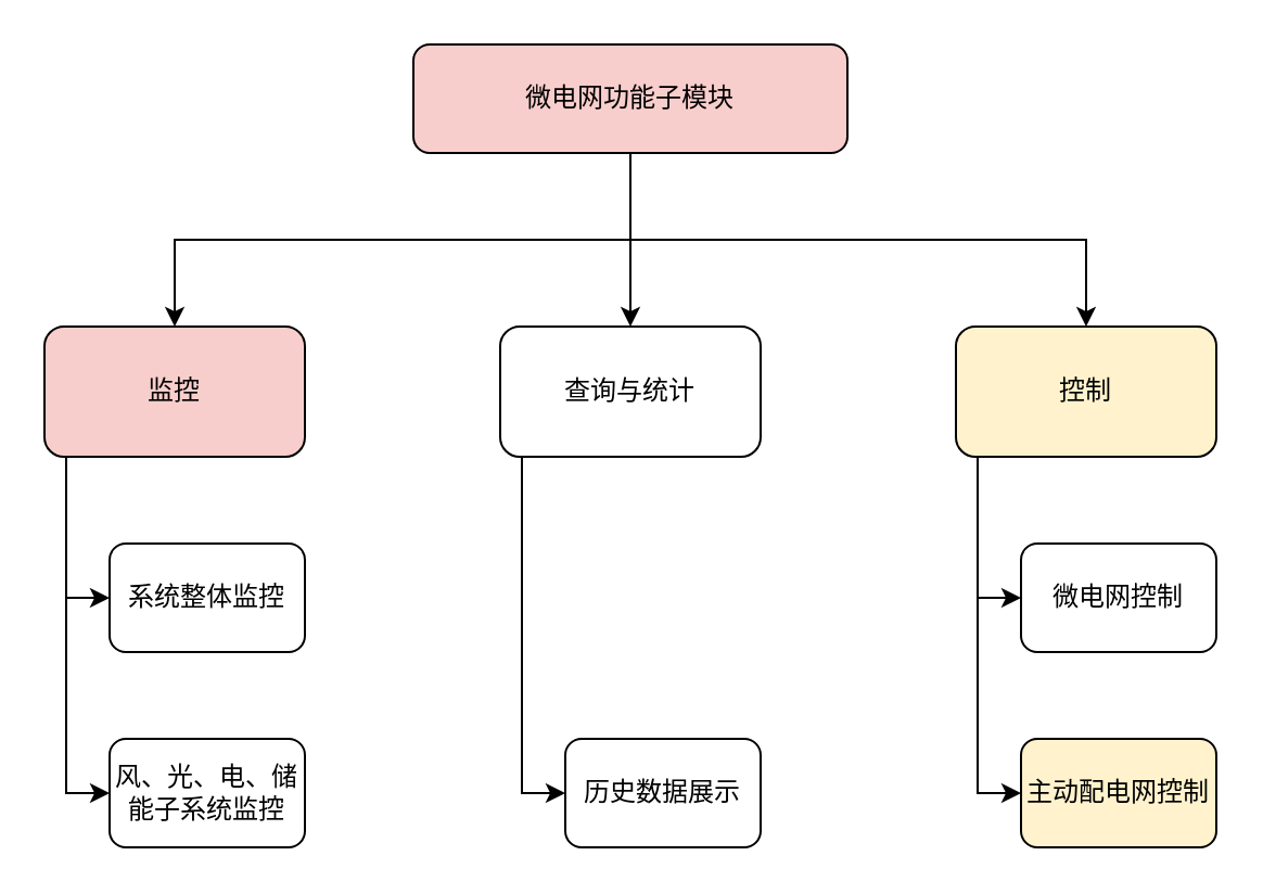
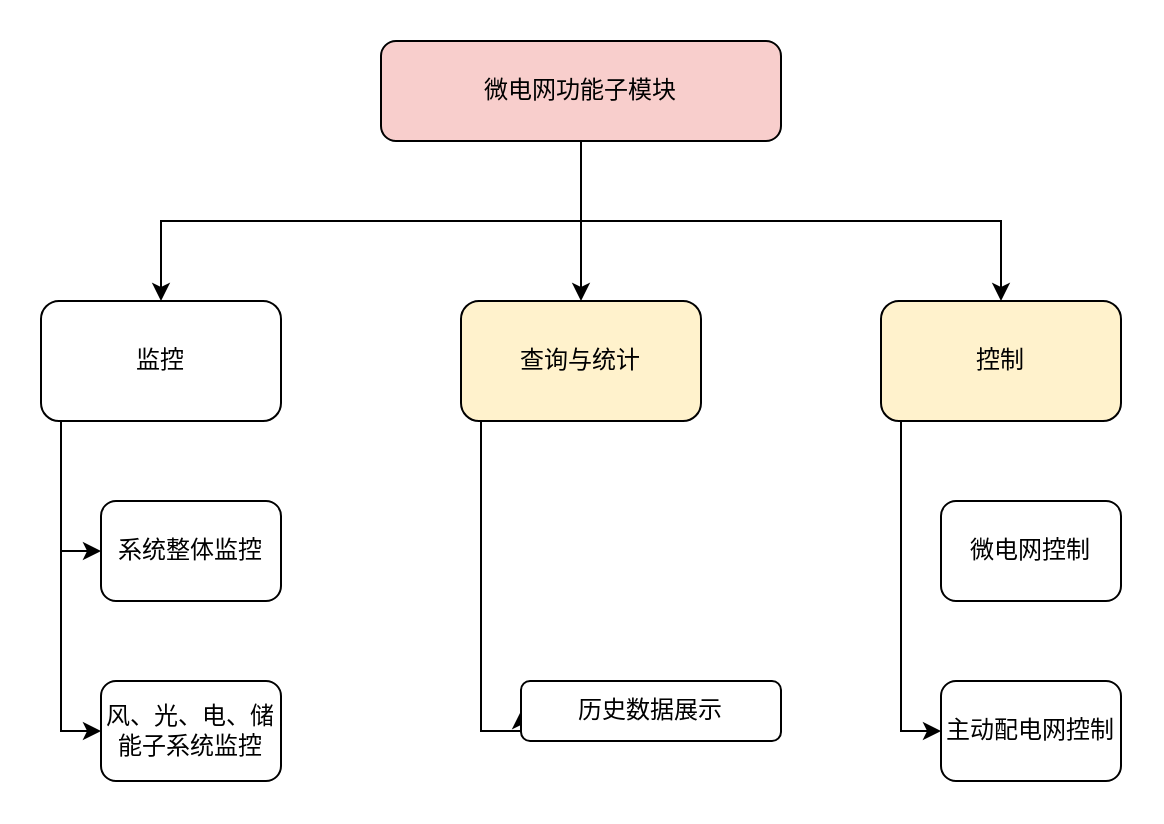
- <mxCell id="8" value="监控" style="rounded=1;whiteSpace=wrap;html=1;fillColor=#f8cecc;" vertex="1" parent="1"><mxGeometry x="20" y="150" width="120" height="60" as="geometry" /></mxCell>
+ <mxCell id="8" value="监控" style="rounded=1;whiteSpace=wrap;html=1;" vertex="1" parent="1"><mxGeometry x="20" y="150" width="120" height="60" as="geometry" /></mxCell>
- <mxCell id="10" value="查询与统计" style="rounded=1;whiteSpace=wrap;html=1;" vertex="1" parent="1"><mxGeometry x="230" y="150" width="120" height="60" as="geometry" /></mxCell>
+ <mxCell id="10" value="查询与统计" style="rounded=1;whiteSpace=wrap;html=1;fillColor=#fff2cc;" vertex="1" parent="1"><mxGeometry x="230" y="150" width="120" height="60" as="geometry" /></mxCell>
- <mxCell id="11" style="edgeStyle=orthogonalEdgeStyle;rounded=0;orthogonalLoop=1;jettySize=auto;html=1;entryX=0;entryY=0.5;entryDx=0;entryDy=0;" edge="1" parent="1" source="13" target="18"><mxGeometry relative="1" as="geometry"><Array as="points"><mxPoint x="450" y="275" /></Array></mxGeometry></mxCell>
- <mxCell id="16" value="历史数据展示" style="rounded=1;whiteSpace=wrap;html=1;" vertex="1" parent="1"><mxGeometry x="260" y="340" width="90" height="50" as="geometry" /></mxCell>
+ <mxCell id="16" value="历史数据展示" style="rounded=1;whiteSpace=wrap;html=1;" vertex="1" parent="1"><mxGeometry x="260" y="340" width="130" height="30" as="geometry" /></mxCell>
- <mxCell id="17" value="主动配电网控制" style="rounded=1;whiteSpace=wrap;html=1;fillColor=#fff2cc;" vertex="1" parent="1"><mxGeometry x="470" y="340" width="90" height="50" as="geometry" /></mxCell>
+ <mxCell id="17" value="主动配电网控制" style="rounded=1;whiteSpace=wrap;html=1;" vertex="1" parent="1"><mxGeometry x="470" y="340" width="90" height="50" as="geometry" /></mxCell>
